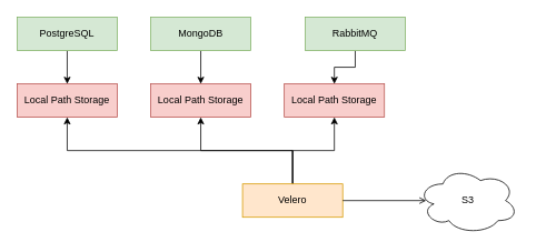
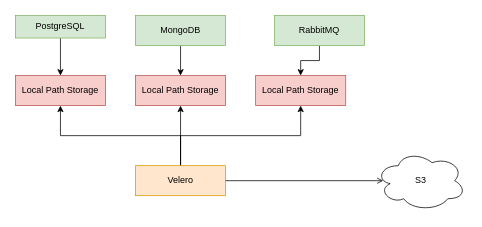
- <mxCell id="3" value="PostgreSQL" style="rounded=0;whiteSpace=wrap;html=1;fillColor=#d5e8d4;strokeColor=#82b366;" vertex="1" parent="1"><mxGeometry x="20" y="20" width="120" height="40" as="geometry" /></mxCell>
+ <mxCell id="3" value="PostgreSQL" style="rounded=0;whiteSpace=wrap;html=1;fillColor=#d5e8d4;strokeColor=#82b366;" vertex="1" parent="1"><mxGeometry x="20" y="20" width="120" height="30" as="geometry" /></mxCell>
- <mxCell id="14" value="Velero" style="rounded=0;whiteSpace=wrap;html=1;fillColor=#ffe6cc;strokeColor=#d79b00;" vertex="1" parent="1"><mxGeometry x="290" y="220" width="120" height="40" as="geometry" /></mxCell>
+ <mxCell id="14" value="Velero" style="rounded=0;whiteSpace=wrap;html=1;fillColor=#ffe6cc;strokeColor=#d79b00;" vertex="1" parent="1"><mxGeometry x="180" y="220" width="120" height="40" as="geometry" /></mxCell>
